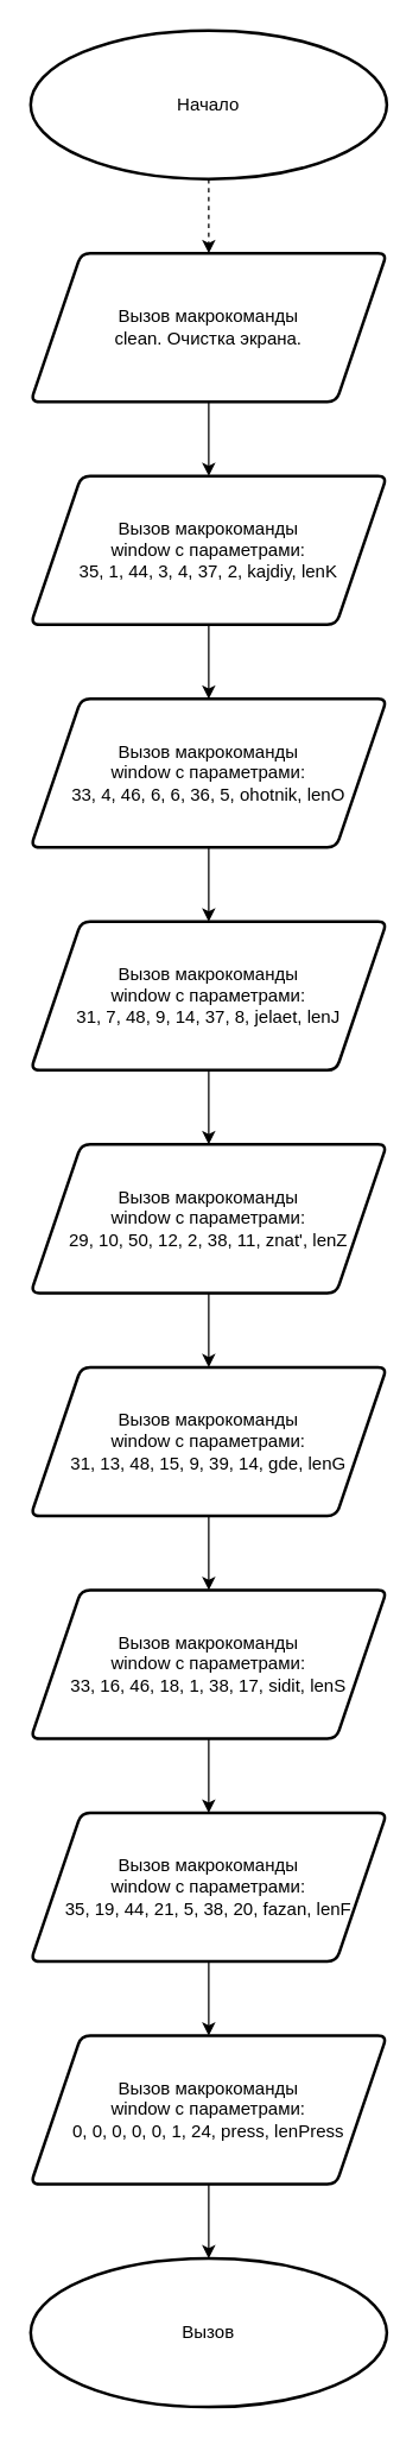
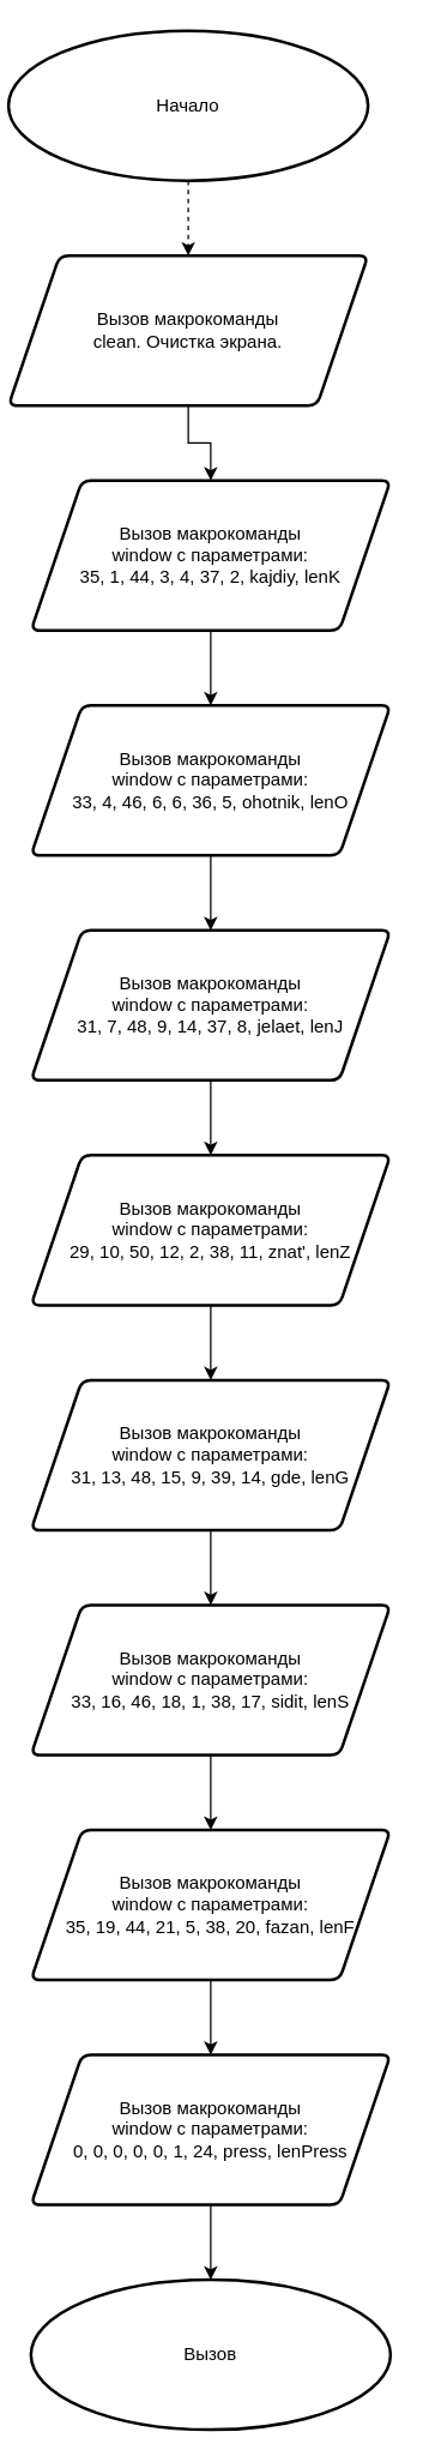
- <mxCell id="3" value="Начало" style="strokeWidth=2;html=1;shape=mxgraph.flowchart.start_1;whiteSpace=wrap;" parent="1" vertex="1"><mxGeometry x="20" y="20" width="240" height="100" as="geometry" /></mxCell>
+ <mxCell id="3" value="Начало" style="strokeWidth=2;html=1;shape=mxgraph.flowchart.start_1;whiteSpace=wrap;" parent="1" vertex="1"><mxGeometry x="5" y="20" width="240" height="100" as="geometry" /></mxCell>
- <mxCell id="22" value="Вызов макрокоманды &lt;br&gt;clean. Очистка экрана." style="verticalLabelPosition=middle;verticalAlign=middle;html=1;strokeWidth=2;shape=parallelogram;perimeter=parallelogramPerimeter;whiteSpace=wrap;rounded=1;arcSize=12;size=0.142;labelPosition=center;align=center;" vertex="1" parent="1"><mxGeometry x="20" y="170" width="240" height="100" as="geometry" /></mxCell>
+ <mxCell id="22" value="Вызов макрокоманды &lt;br&gt;clean. Очистка экрана." style="verticalLabelPosition=middle;verticalAlign=middle;html=1;strokeWidth=2;shape=parallelogram;perimeter=parallelogramPerimeter;whiteSpace=wrap;rounded=1;arcSize=12;size=0.142;labelPosition=center;align=center;" vertex="1" parent="1"><mxGeometry x="5" y="170" width="240" height="100" as="geometry" /></mxCell>
